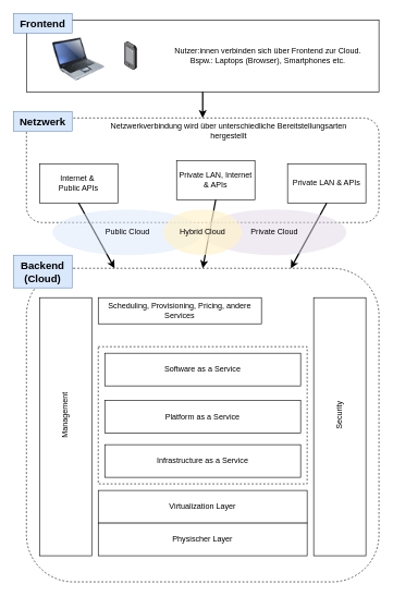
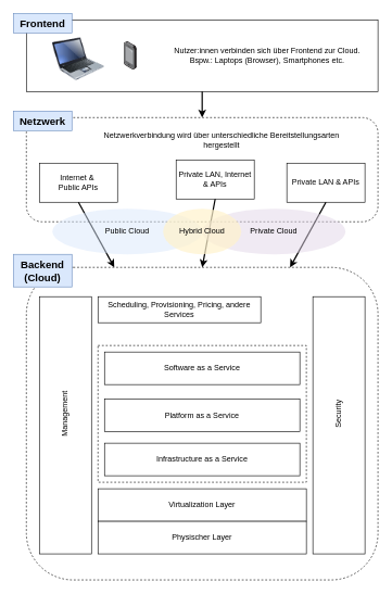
- <mxCell id="7" value="Netzwerkverbindung wird über unterschiedliche Bereitstellungsarten hergestellt" style="text;html=1;strokeColor=none;fillColor=none;align=center;verticalAlign=middle;whiteSpace=wrap;rounded=0;" vertex="1" parent="1"><mxGeometry x="140" y="185" width="420" height="30" as="geometry" /></mxCell>
+ <mxCell id="7" value="Netzwerkverbindung wird über unterschiedliche Bereitstellungsarten hergestellt" style="text;html=1;strokeColor=none;fillColor=none;align=center;verticalAlign=middle;whiteSpace=wrap;rounded=0;" vertex="1" parent="1"><mxGeometry x="130" y="200" width="420" height="30" as="geometry" /></mxCell>
